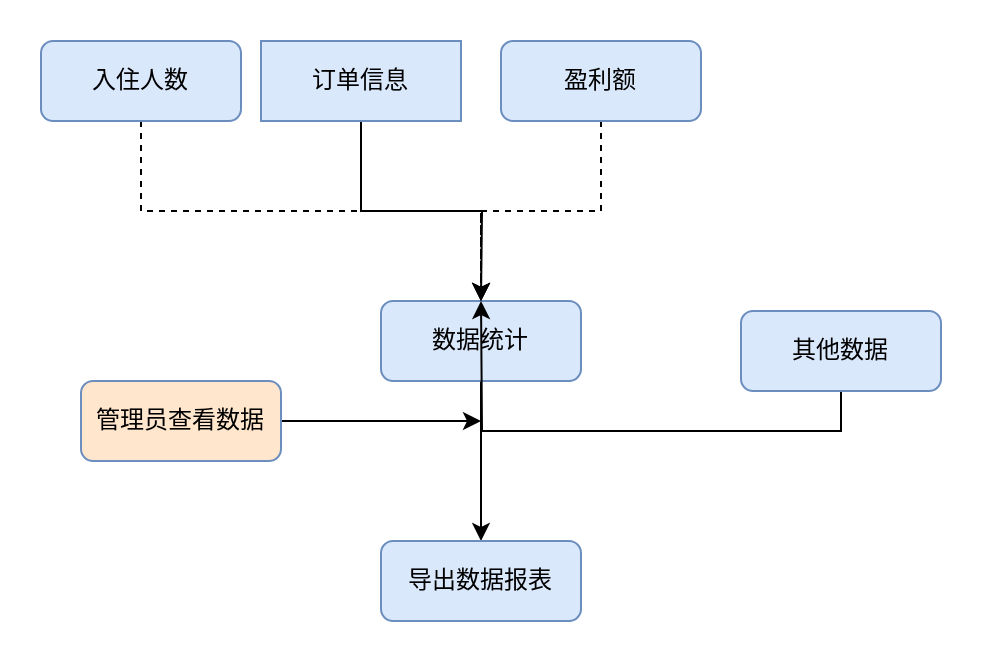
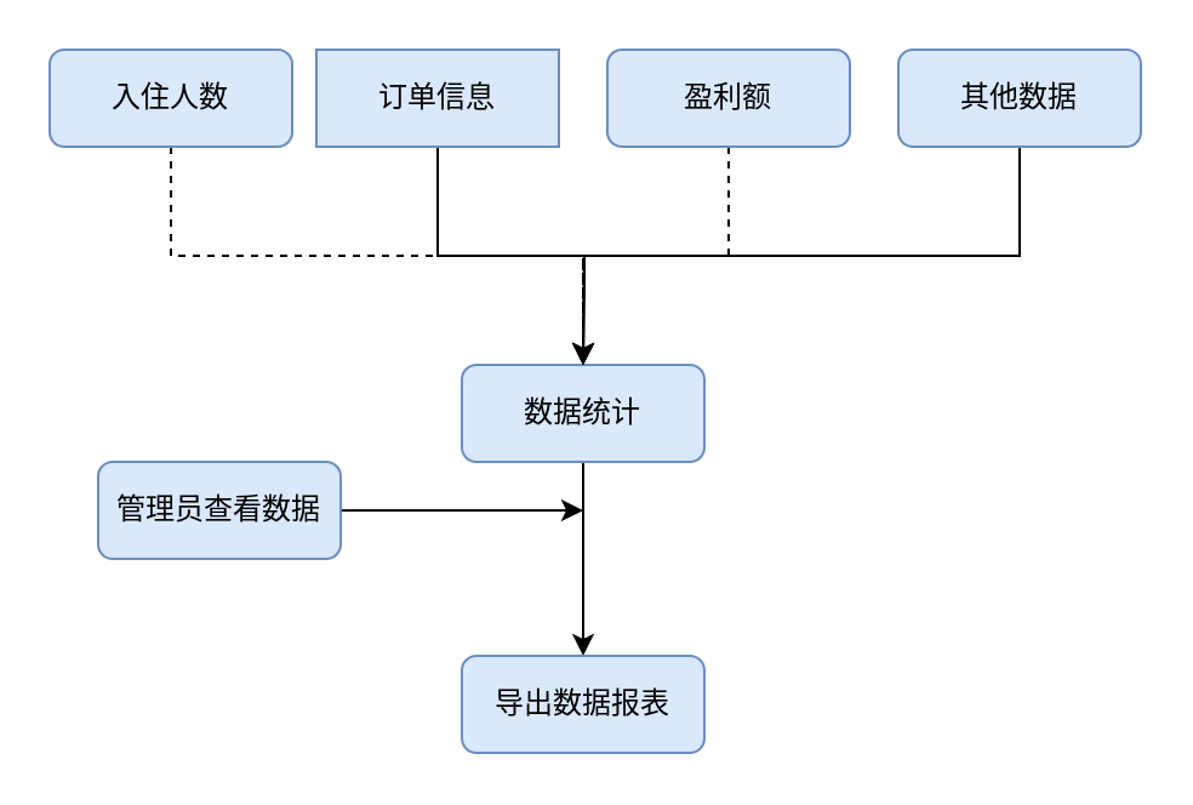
- <mxCell id="12" value="其他数据" style="rounded=1;whiteSpace=wrap;html=1;fontSize=12;glass=0;strokeWidth=1;shadow=0;fillColor=#dae8fc;strokeColor=#6c8ebf;" vertex="1" parent="1"><mxGeometry x="370" y="155" width="100" height="40" as="geometry" /></mxCell>
+ <mxCell id="12" value="其他数据" style="rounded=1;whiteSpace=wrap;html=1;fontSize=12;glass=0;strokeWidth=1;shadow=0;fillColor=#dae8fc;strokeColor=#6c8ebf;" vertex="1" parent="1"><mxGeometry x="370" y="20" width="100" height="40" as="geometry" /></mxCell>
- <mxCell id="14" value="&lt;font style=&quot;vertical-align: inherit&quot;&gt;&lt;font style=&quot;vertical-align: inherit&quot;&gt;&lt;font style=&quot;vertical-align: inherit&quot;&gt;&lt;font style=&quot;vertical-align: inherit&quot;&gt;&lt;font style=&quot;vertical-align: inherit&quot;&gt;&lt;font style=&quot;vertical-align: inherit&quot;&gt;&lt;font style=&quot;vertical-align: inherit&quot;&gt;&lt;font style=&quot;vertical-align: inherit&quot;&gt;管理员查看数据&lt;/font&gt;&lt;/font&gt;&lt;/font&gt;&lt;/font&gt;&lt;/font&gt;&lt;/font&gt;&lt;/font&gt;&lt;/font&gt;" style="rounded=1;whiteSpace=wrap;html=1;fontSize=12;glass=0;strokeWidth=1;shadow=0;fillColor=#ffe6cc;strokeColor=#6c8ebf;" vertex="1" parent="1"><mxGeometry x="40" y="190" width="100" height="40" as="geometry" /></mxCell>
+ <mxCell id="14" value="&lt;font style=&quot;vertical-align: inherit&quot;&gt;&lt;font style=&quot;vertical-align: inherit&quot;&gt;&lt;font style=&quot;vertical-align: inherit&quot;&gt;&lt;font style=&quot;vertical-align: inherit&quot;&gt;&lt;font style=&quot;vertical-align: inherit&quot;&gt;&lt;font style=&quot;vertical-align: inherit&quot;&gt;&lt;font style=&quot;vertical-align: inherit&quot;&gt;&lt;font style=&quot;vertical-align: inherit&quot;&gt;管理员查看数据&lt;/font&gt;&lt;/font&gt;&lt;/font&gt;&lt;/font&gt;&lt;/font&gt;&lt;/font&gt;&lt;/font&gt;&lt;/font&gt;" style="rounded=1;whiteSpace=wrap;html=1;fontSize=12;glass=0;strokeWidth=1;shadow=0;fillColor=#dae8fc;strokeColor=#6c8ebf;" vertex="1" parent="1"><mxGeometry x="40" y="190" width="100" height="40" as="geometry" /></mxCell>
